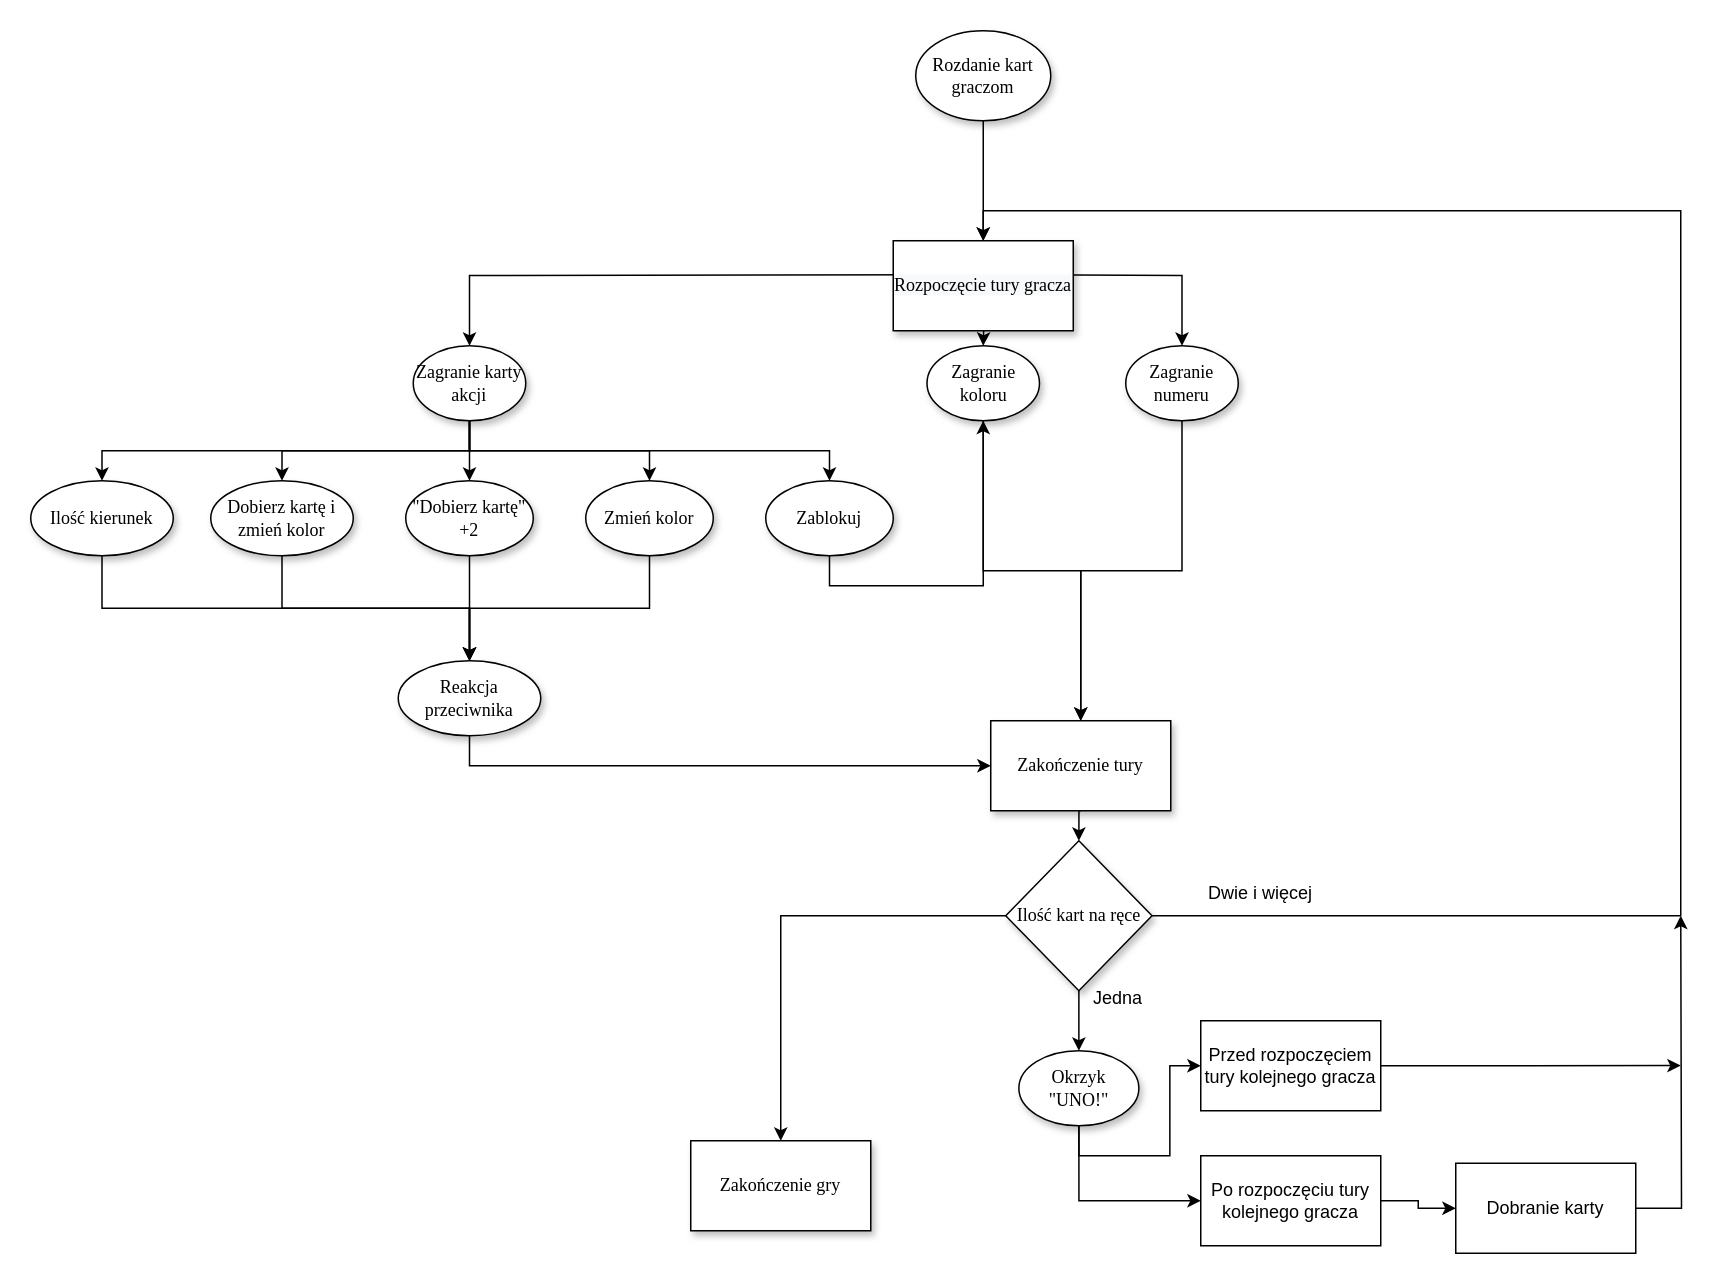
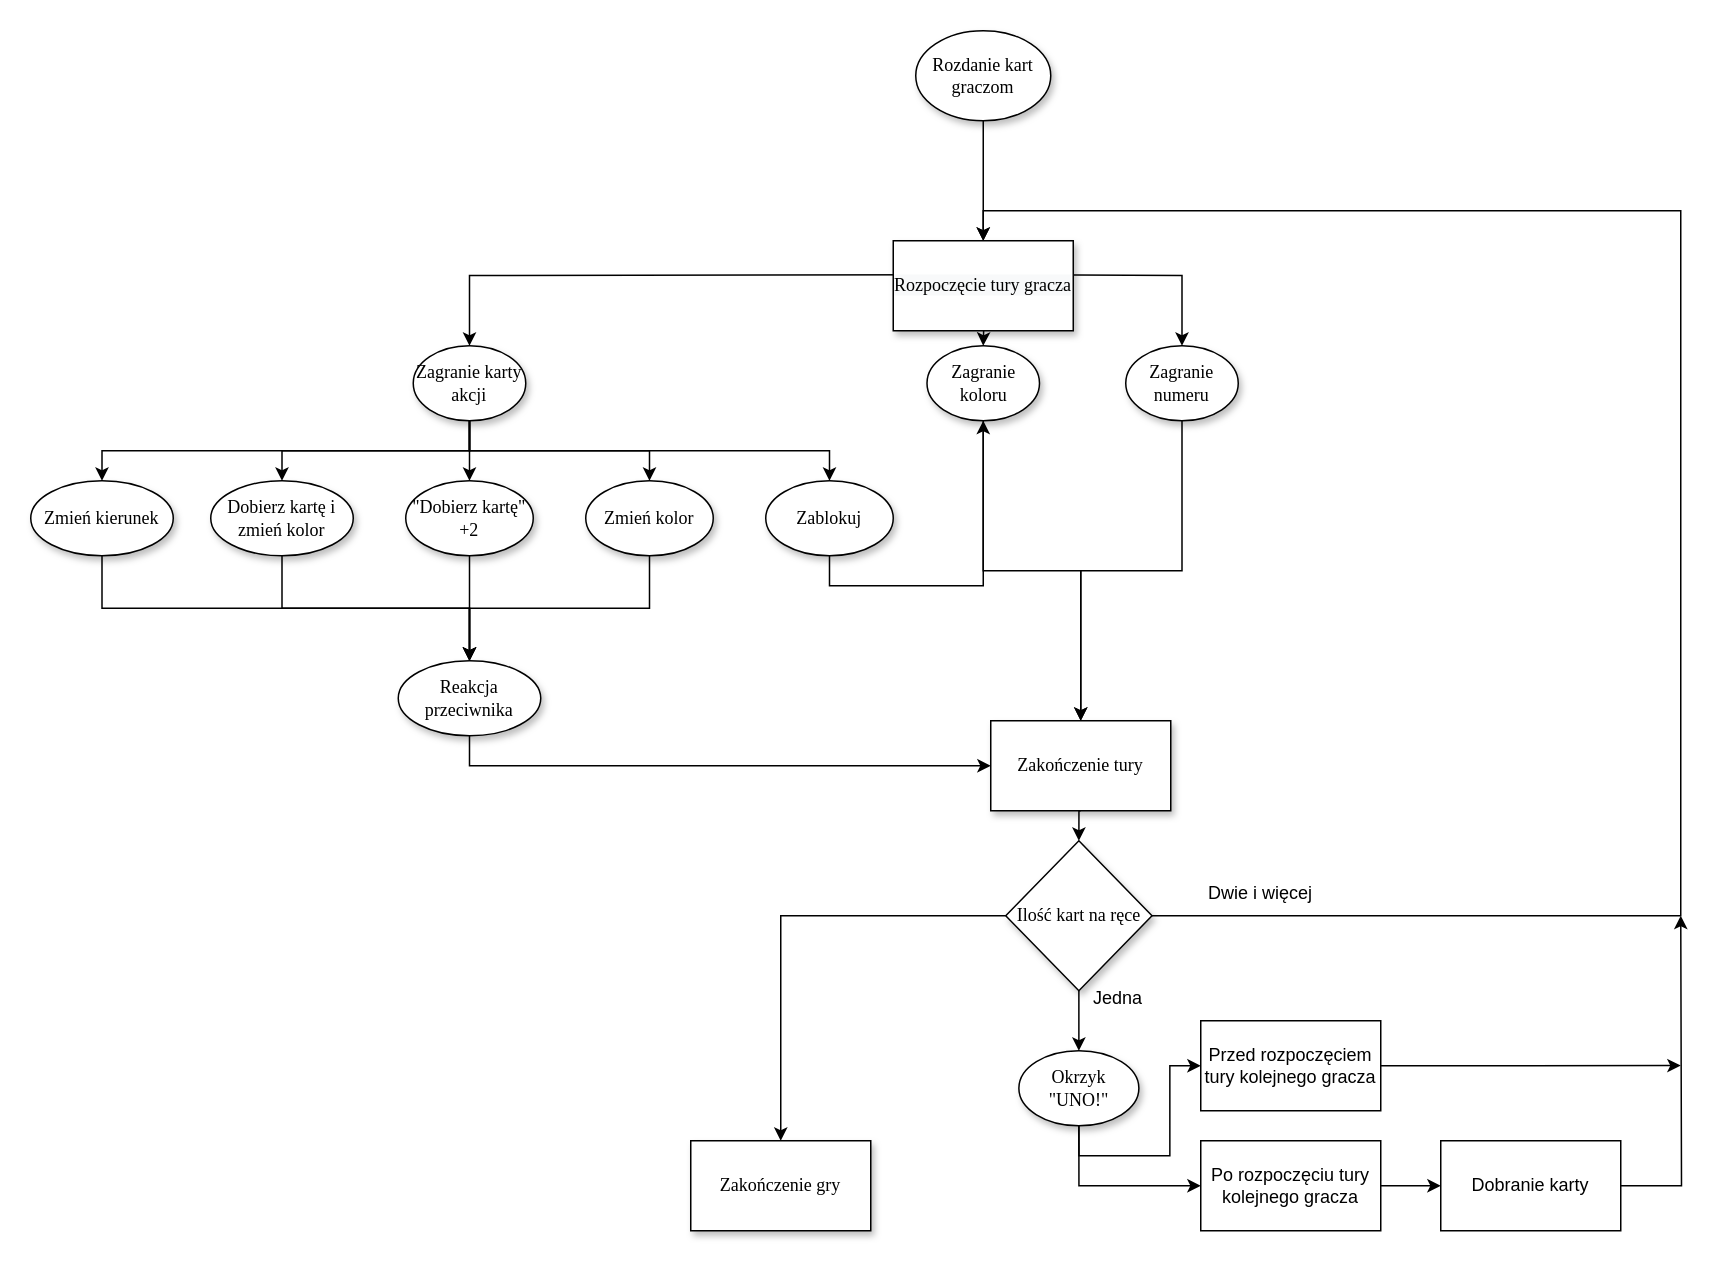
- <mxCell id="24" value="Ilość kierunek" style="ellipse;whiteSpace=wrap;html=1;rounded=0;shadow=1;comic=0;labelBackgroundColor=none;strokeWidth=1;fontFamily=Verdana;fontSize=12;align=center;" vertex="1" parent="1"><mxGeometry x="20" y="320" width="95" height="50" as="geometry" /></mxCell>
+ <mxCell id="24" value="Zmień kierunek" style="ellipse;whiteSpace=wrap;html=1;rounded=0;shadow=1;comic=0;labelBackgroundColor=none;strokeWidth=1;fontFamily=Verdana;fontSize=12;align=center;" vertex="1" parent="1"><mxGeometry x="20" y="320" width="95" height="50" as="geometry" /></mxCell>
- <mxCell id="45" value="Po rozpoczęciu tury kolejnego gracza" style="rounded=0;whiteSpace=wrap;html=1;" vertex="1" parent="1"><mxGeometry x="800" y="770" width="120" height="60" as="geometry" /></mxCell>
+ <mxCell id="45" value="Po rozpoczęciu tury kolejnego gracza" style="rounded=0;whiteSpace=wrap;html=1;" vertex="1" parent="1"><mxGeometry x="800" y="760" width="120" height="60" as="geometry" /></mxCell>
- <mxCell id="47" value="Dobranie karty" style="rounded=0;whiteSpace=wrap;html=1;" vertex="1" parent="1"><mxGeometry x="970" y="775" width="120" height="60" as="geometry" /></mxCell>
+ <mxCell id="47" value="Dobranie karty" style="rounded=0;whiteSpace=wrap;html=1;" vertex="1" parent="1"><mxGeometry x="960" y="760" width="120" height="60" as="geometry" /></mxCell>
